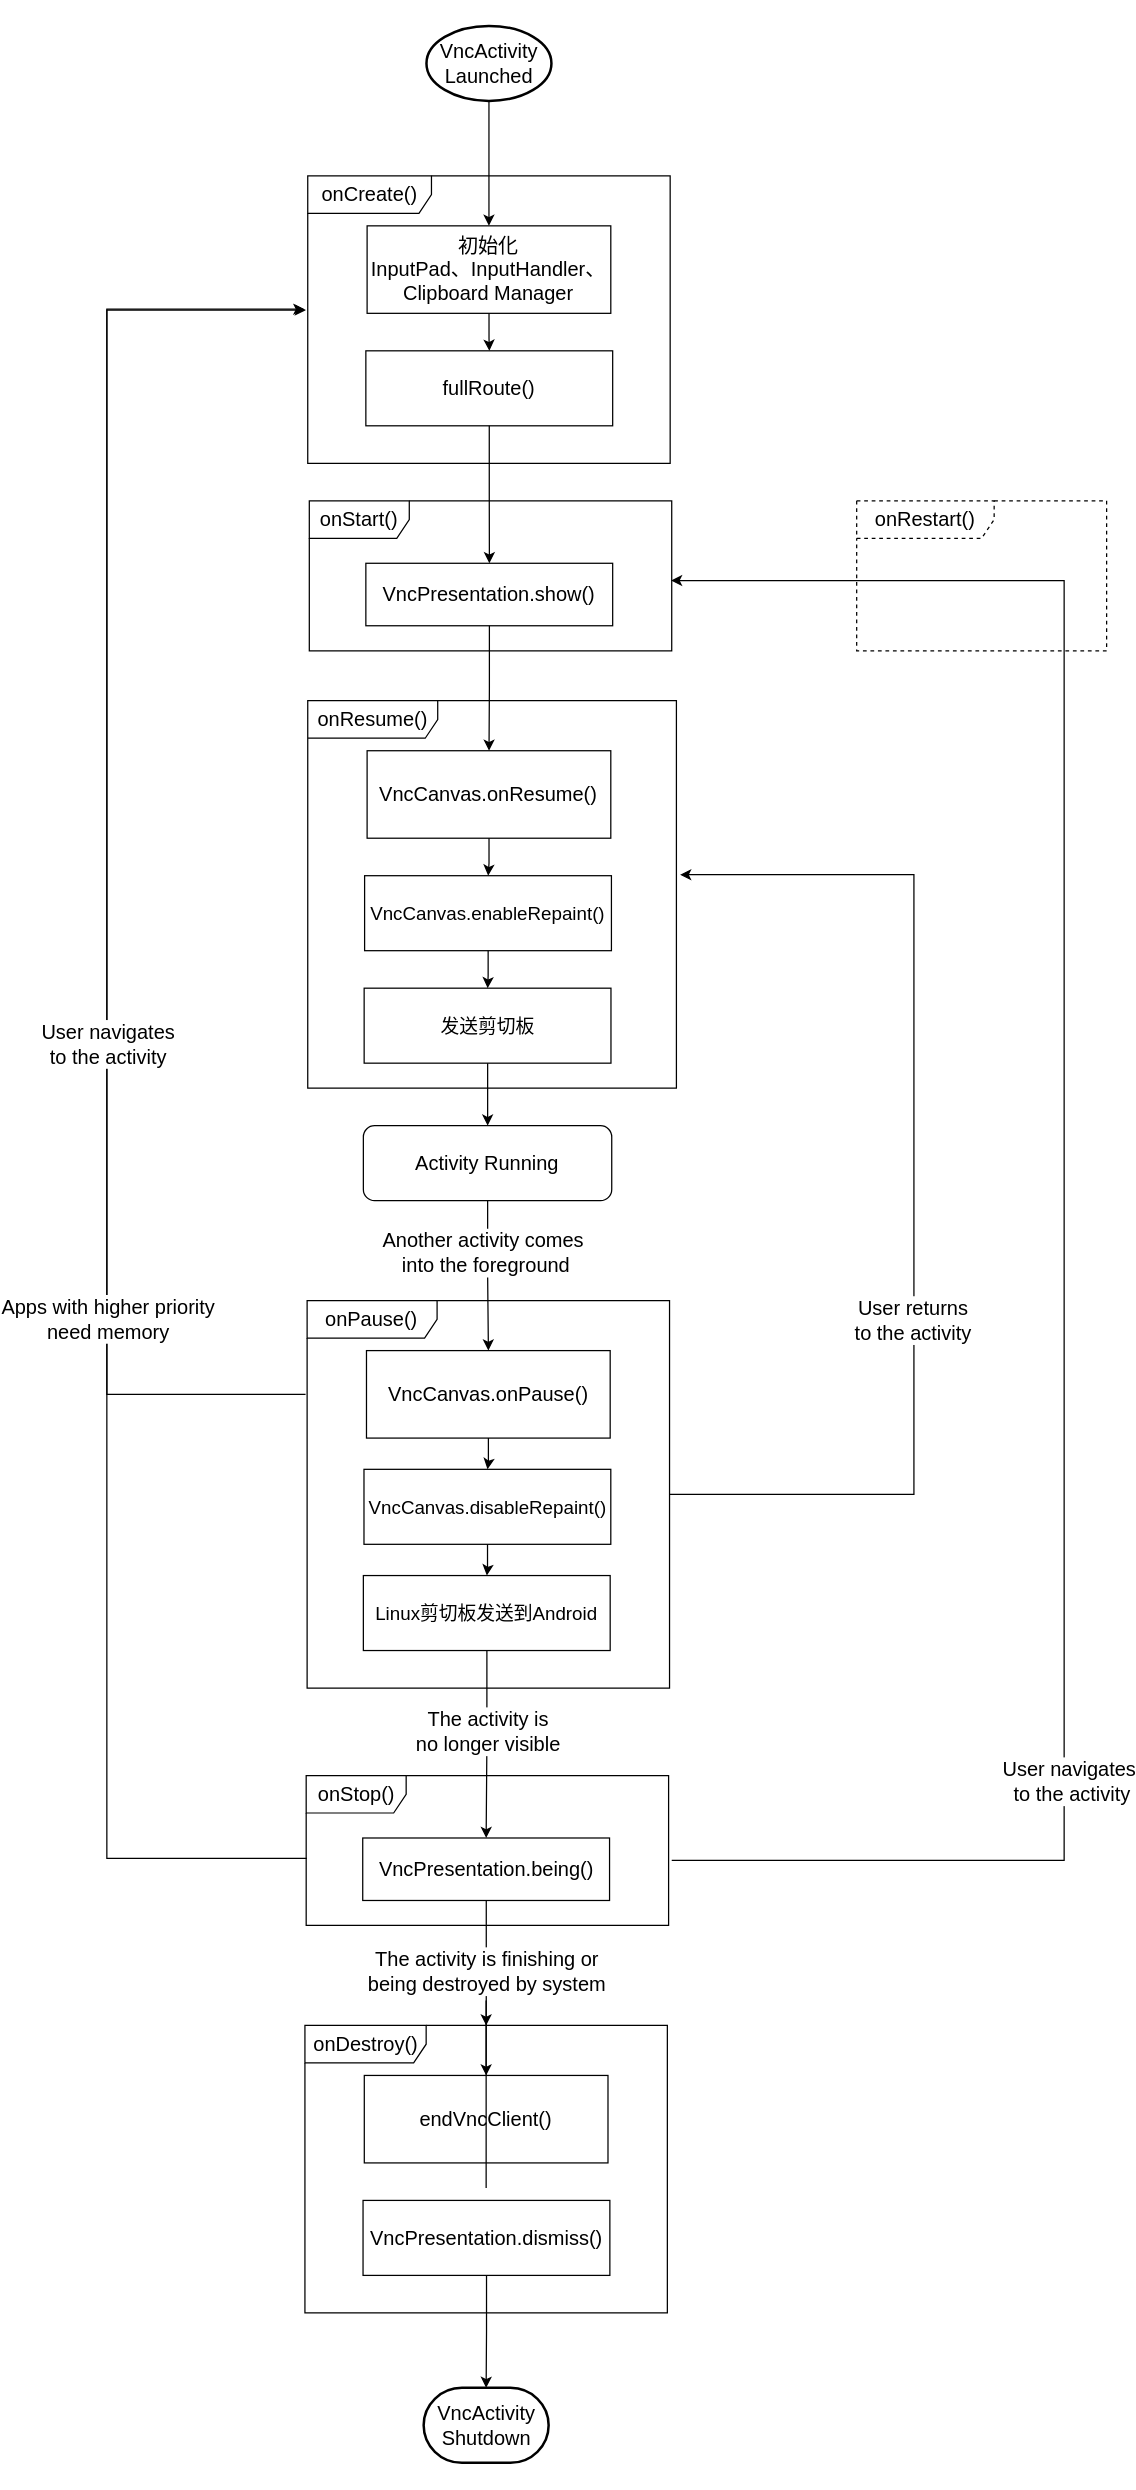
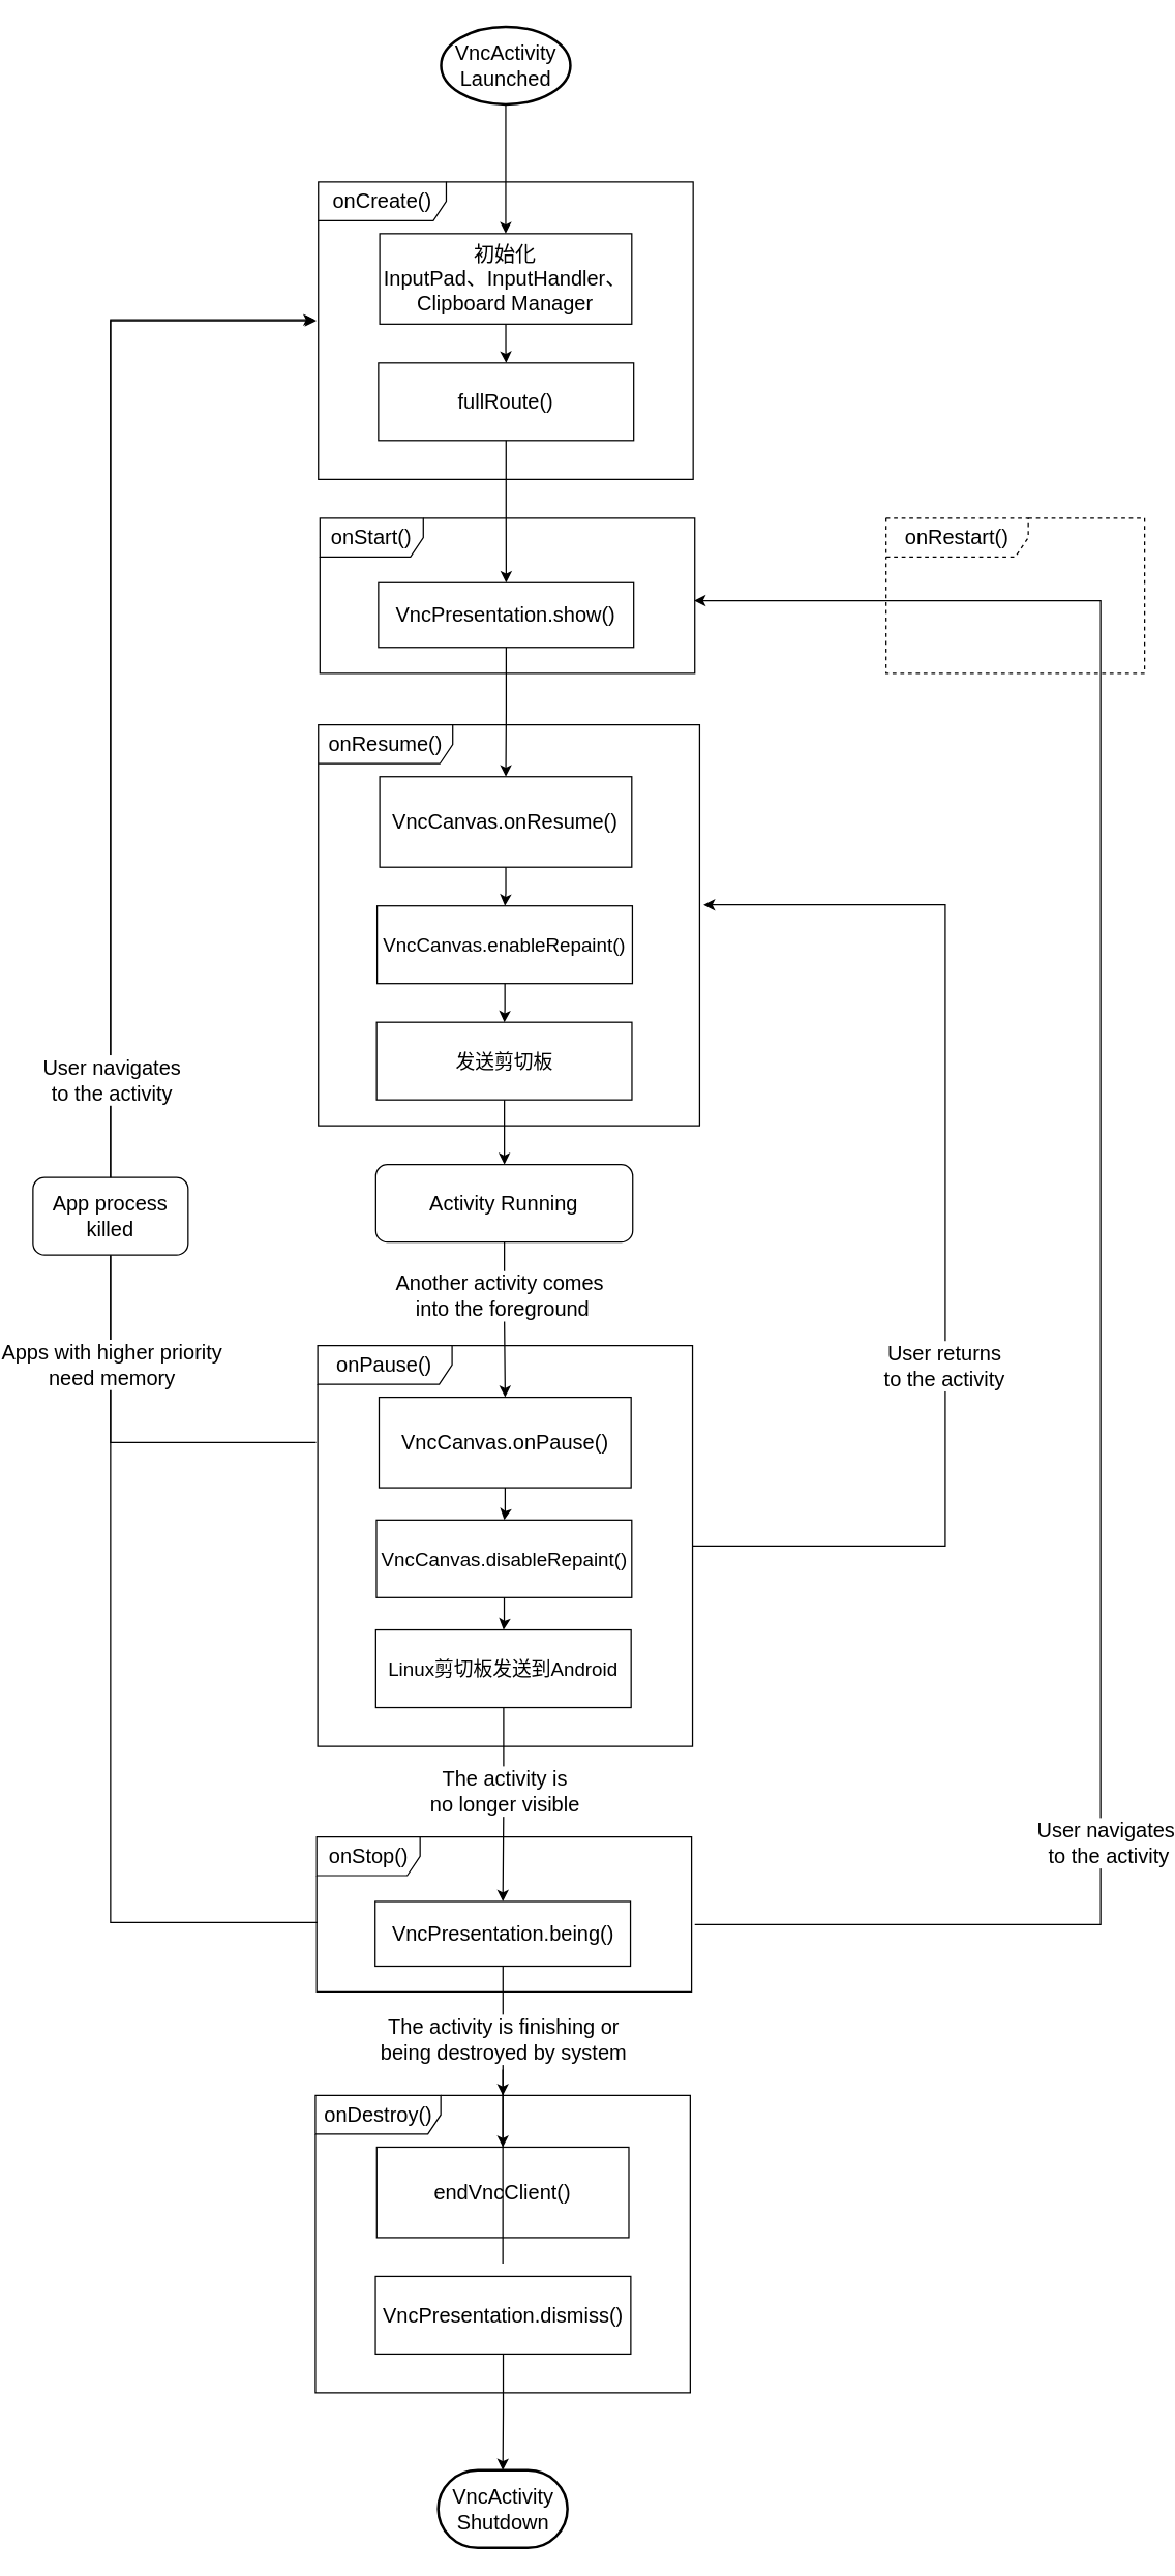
+ <mxCell id="48" value="App process&lt;br&gt;killed" style="rounded=1;whiteSpace=wrap;html=1;fontSize=16;" vertex="1" parent="1"><mxGeometry x="20" y="910" width="120" height="60" as="geometry" /></mxCell>
